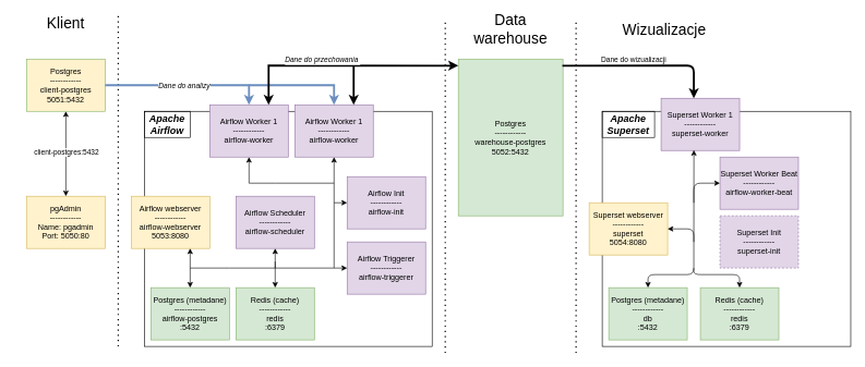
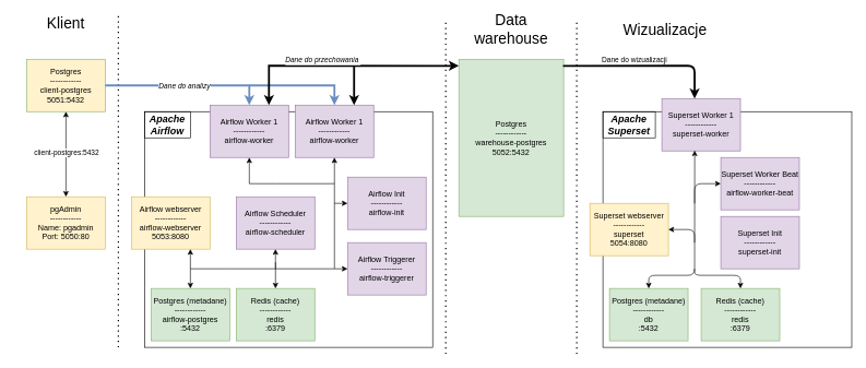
- <mxCell id="46" value="Superset Init&lt;br&gt;------------&lt;br&gt;superset-init" style="rounded=0;whiteSpace=wrap;html=1;fillColor=#e1d5e7;strokeColor=#9673a6;dashed=1;" vertex="1" parent="1"><mxGeometry x="1100" y="330" width="120" height="80" as="geometry" /></mxCell>
+ <mxCell id="46" value="Superset Init&lt;br&gt;------------&lt;br&gt;superset-init" style="rounded=0;whiteSpace=wrap;html=1;fillColor=#e1d5e7;strokeColor=#9673a6;" vertex="1" parent="1"><mxGeometry x="1100" y="330" width="120" height="80" as="geometry" /></mxCell>
